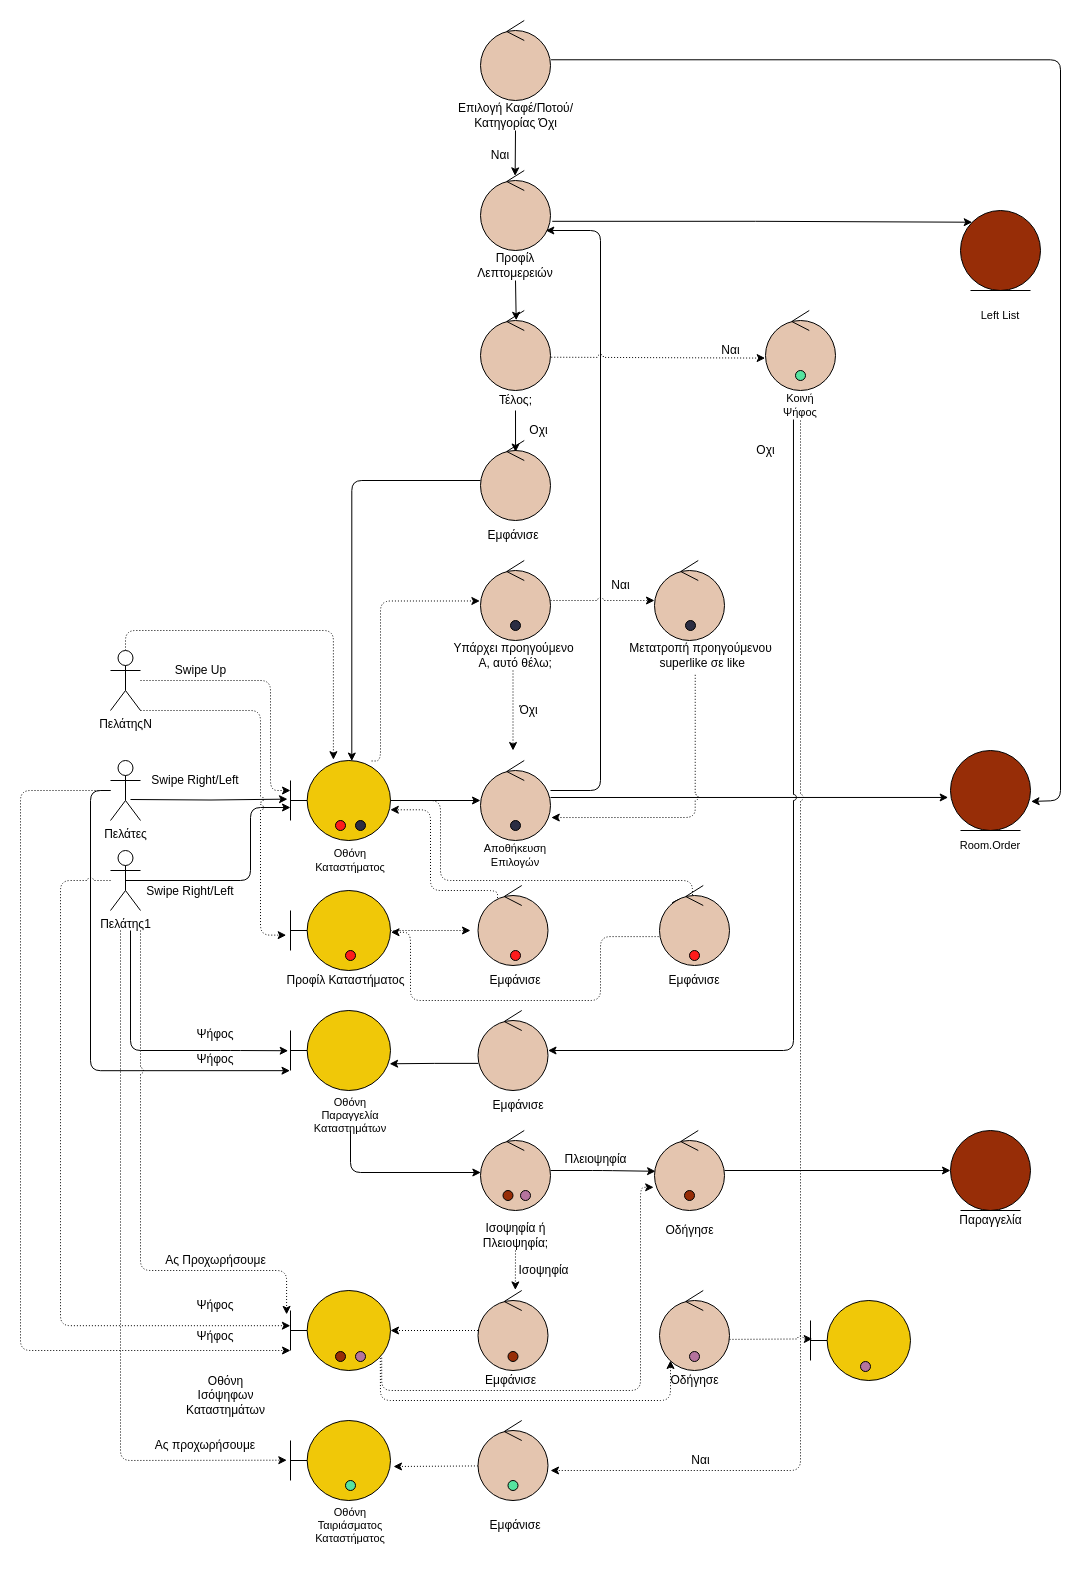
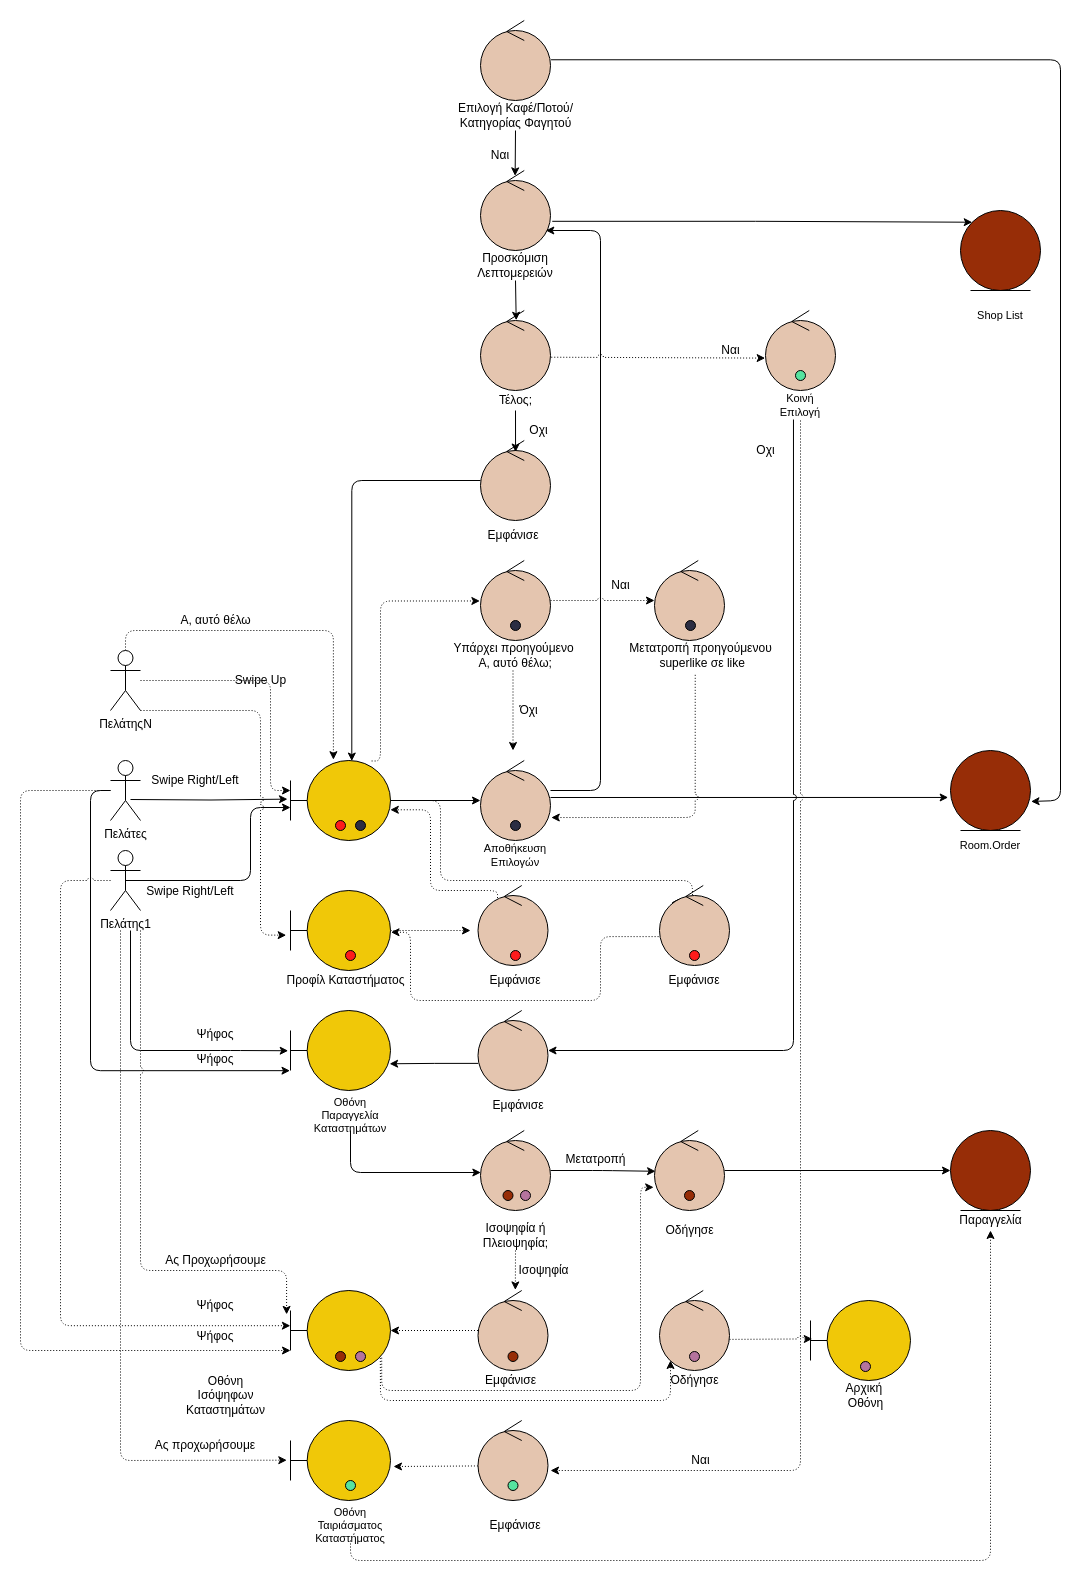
- <mxCell id="27" value="Επιλογή Καφέ/Ποτού/Κατηγορίας Όχι" style="text;html=1;strokeColor=none;fillColor=none;align=center;verticalAlign=middle;whiteSpace=wrap;rounded=0;fontSize=12;" parent="1" vertex="1"><mxGeometry x="452.5" y="100" width="125" height="30" as="geometry" /></mxCell>
+ <mxCell id="27" value="Επιλογή Καφέ/Ποτού/Κατηγορίας Φαγητού" style="text;html=1;strokeColor=none;fillColor=none;align=center;verticalAlign=middle;whiteSpace=wrap;rounded=0;fontSize=12;" parent="1" vertex="1"><mxGeometry x="452.5" y="100" width="125" height="30" as="geometry" /></mxCell>
- <mxCell id="17" value="Προφίλ Λεπτομερειών" style="text;html=1;strokeColor=none;fillColor=none;align=center;verticalAlign=middle;whiteSpace=wrap;rounded=0;fontSize=12;" parent="1" vertex="1"><mxGeometry x="485" y="250" width="60" height="30" as="geometry" /></mxCell>
+ <mxCell id="17" value="Προσκόμιση Λεπτομερειών" style="text;html=1;strokeColor=none;fillColor=none;align=center;verticalAlign=middle;whiteSpace=wrap;rounded=0;fontSize=12;" parent="1" vertex="1"><mxGeometry x="485" y="250" width="60" height="30" as="geometry" /></mxCell>
- <mxCell id="18" value="Left List" style="text;html=1;strokeColor=none;fillColor=none;align=center;verticalAlign=middle;whiteSpace=wrap;rounded=0;fontSize=11;" parent="1" vertex="1"><mxGeometry x="970" y="300" width="60" height="30" as="geometry" /></mxCell>
+ <mxCell id="18" value="Shop List" style="text;html=1;strokeColor=none;fillColor=none;align=center;verticalAlign=middle;whiteSpace=wrap;rounded=0;fontSize=11;" parent="1" vertex="1"><mxGeometry x="970" y="300" width="60" height="30" as="geometry" /></mxCell>
- <mxCell id="20" value="Κοινή Ψήφος" style="text;html=1;strokeColor=none;fillColor=none;align=center;verticalAlign=middle;whiteSpace=wrap;rounded=0;fontSize=11;" parent="1" vertex="1"><mxGeometry x="770" y="390" width="60" height="30" as="geometry" /></mxCell>
+ <mxCell id="20" value="Κοινή Επιλογή" style="text;html=1;strokeColor=none;fillColor=none;align=center;verticalAlign=middle;whiteSpace=wrap;rounded=0;fontSize=11;" parent="1" vertex="1"><mxGeometry x="770" y="390" width="60" height="30" as="geometry" /></mxCell>
+ <mxCell id="93" value="A, αυτό θέλω" style="text;html=1;align=center;verticalAlign=middle;resizable=0;points=[];autosize=1;strokeColor=none;fillColor=none;fontSize=12;" parent="1" vertex="1"><mxGeometry x="170" y="610" width="90" height="20" as="geometry" /></mxCell>
- <mxCell id="83" value="Swipe Up" style="text;html=1;align=center;verticalAlign=middle;resizable=0;points=[];autosize=1;strokeColor=none;fillColor=none;fontSize=12;" parent="1" vertex="1"><mxGeometry x="165" y="660" width="70" height="20" as="geometry" /></mxCell>
+ <mxCell id="83" value="Swipe Up" style="text;html=1;align=center;verticalAlign=middle;resizable=0;points=[];autosize=1;strokeColor=none;fillColor=none;fontSize=12;" parent="1" vertex="1"><mxGeometry x="225" y="670" width="70" height="20" as="geometry" /></mxCell>
- <mxCell id="16" value="Οθόνη Καταστήματος" style="text;html=1;strokeColor=none;fillColor=none;align=center;verticalAlign=middle;whiteSpace=wrap;rounded=0;fontSize=11;" parent="1" vertex="1"><mxGeometry x="315" y="840" width="70" height="40" as="geometry" /></mxCell>
- <mxCell id="75" value="Πλειοψηφία" style="text;html=1;align=center;verticalAlign=middle;resizable=0;points=[];autosize=1;strokeColor=none;fillColor=none;fontSize=12;" parent="1" vertex="1"><mxGeometry x="555" y="1149" width="80" height="20" as="geometry" /></mxCell>
+ <mxCell id="75" value="Μετατροπή" style="text;html=1;align=center;verticalAlign=middle;resizable=0;points=[];autosize=1;strokeColor=none;fillColor=none;fontSize=12;" parent="1" vertex="1"><mxGeometry x="555" y="1149" width="80" height="20" as="geometry" /></mxCell>
+ <mxCell id="118" value="Αρχική&amp;nbsp;&lt;br&gt;Οθόνη" style="text;html=1;align=center;verticalAlign=middle;resizable=0;points=[];autosize=1;strokeColor=none;fillColor=none;fontSize=12;" parent="1" vertex="1"><mxGeometry x="835" y="1380" width="60" height="30" as="geometry" /></mxCell>
+ <mxCell id="53" style="edgeStyle=orthogonalEdgeStyle;rounded=1;jumpStyle=arc;orthogonalLoop=1;jettySize=auto;html=1;dashed=1;dashPattern=1 2;fontSize=12;exitX=0.5;exitY=1;exitDx=0;exitDy=0;" parent="1" source="55" target="77" edge="1"><mxGeometry relative="1" as="geometry"><Array as="points"><mxPoint x="350" y="1560" /><mxPoint x="990" y="1560" /></Array></mxGeometry></mxCell>
